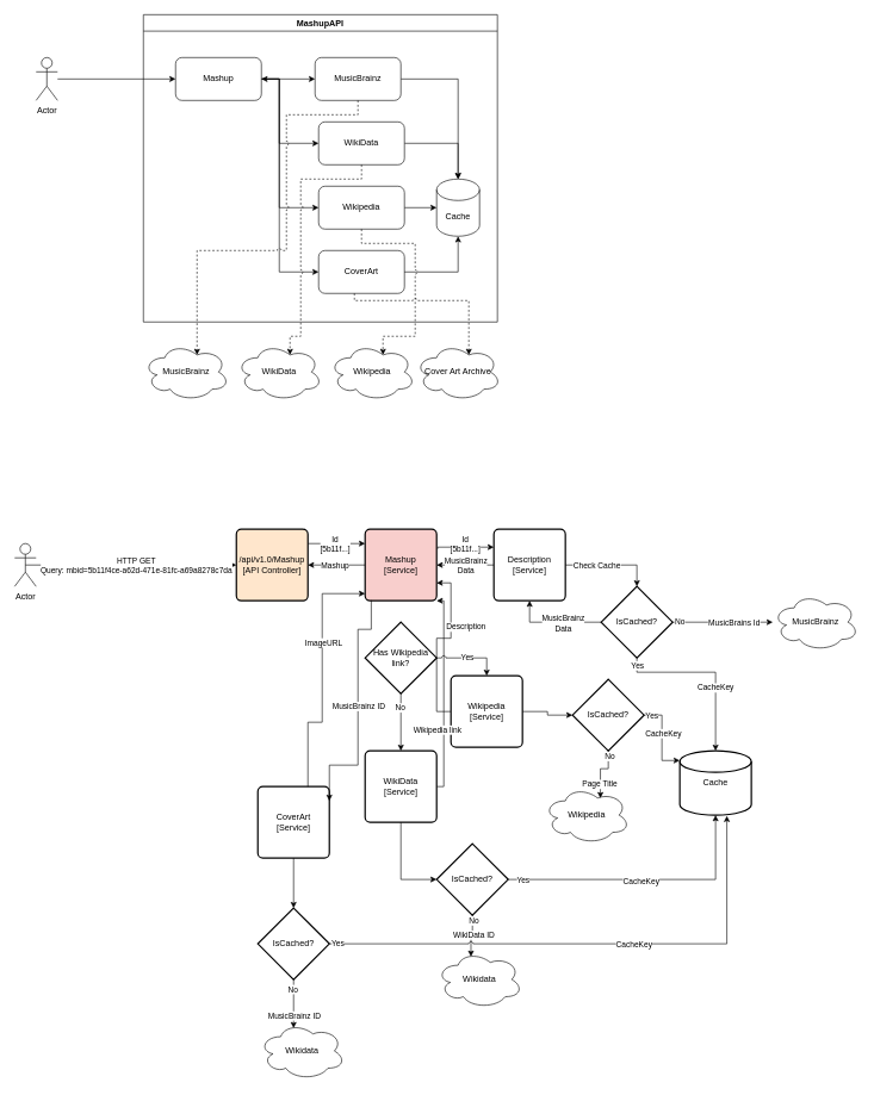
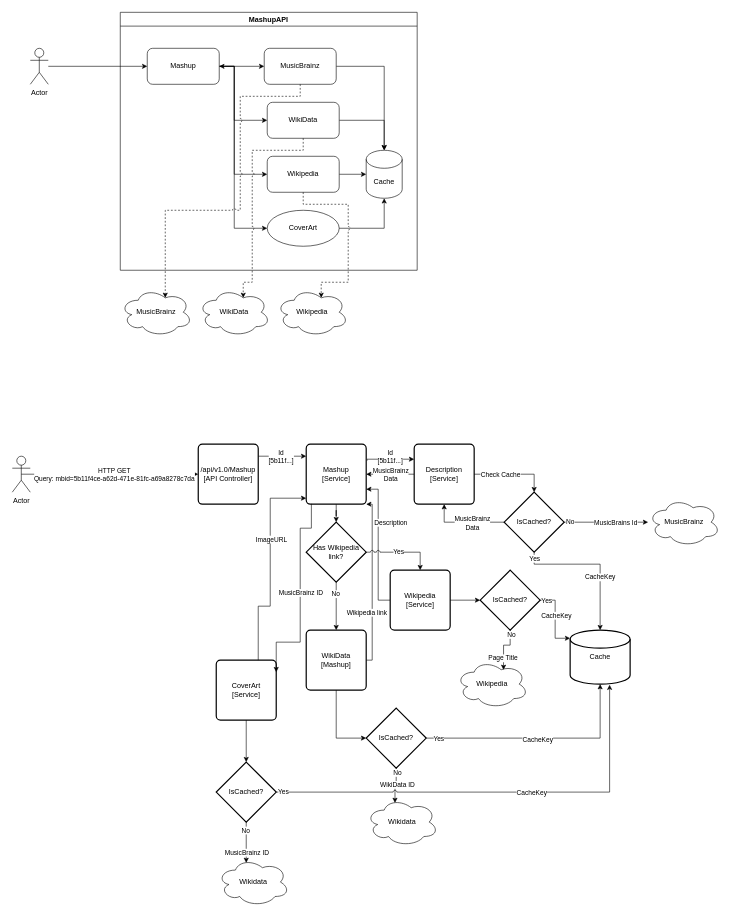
- <mxCell id="15" value="CoverArt" style="rounded=1;whiteSpace=wrap;html=1;" parent="4" vertex="1"><mxGeometry x="245" y="330" width="120" height="60" as="geometry" /></mxCell>
+ <mxCell id="15" value="CoverArt" style="ellipse;whiteSpace=wrap;html=1;" parent="4" vertex="1"><mxGeometry x="245" y="330" width="120" height="60" as="geometry" /></mxCell>
- <mxCell id="24" style="edgeStyle=orthogonalEdgeStyle;rounded=0;orthogonalLoop=1;jettySize=auto;html=1;entryX=0.625;entryY=0.2;entryDx=0;entryDy=0;entryPerimeter=0;dashed=1;jumpStyle=arc;" edge="1" parent="1" source="15" target="23"><mxGeometry relative="1" as="geometry"><Array as="points"><mxPoint x="495" y="420" /><mxPoint x="655" y="420" /></Array></mxGeometry></mxCell>
- <mxCell id="23" value="Cover Art Archive" style="ellipse;shape=cloud;whiteSpace=wrap;html=1;" vertex="1" parent="1"><mxGeometry x="580" y="480" width="120" height="80" as="geometry" /></mxCell>
- <mxCell id="32" value="&lt;div&gt;&lt;span&gt;&lt;span&gt;&lt;span data-path=&quot;/api/v1.0/Mashup&quot; class=&quot;opblock-summary-path&quot;&gt;&lt;a class=&quot;nostyle&quot;&gt;&lt;span&gt;/api&lt;wbr&gt;/v1.0&lt;wbr&gt;/Mashup&lt;/span&gt;&lt;/a&gt;&lt;/span&gt;&lt;/span&gt;&lt;/span&gt;&lt;/div&gt;&lt;div&gt;&lt;span&gt;&lt;span&gt;&lt;span data-path=&quot;/api/v1.0/Mashup&quot; class=&quot;opblock-summary-path&quot;&gt;&lt;a class=&quot;nostyle&quot;&gt;&lt;span&gt;[API Controller]&lt;br&gt;&lt;/span&gt;&lt;/a&gt;&lt;/span&gt;&lt;/span&gt;&lt;/span&gt;&lt;/div&gt;" style="rounded=1;whiteSpace=wrap;html=1;absoluteArcSize=1;arcSize=14;strokeWidth=2;fillColor=#ffe6cc;" vertex="1" parent="1"><mxGeometry x="330" y="740" width="100" height="100" as="geometry" /></mxCell>
+ <mxCell id="32" value="&lt;div&gt;&lt;span&gt;&lt;span&gt;&lt;span data-path=&quot;/api/v1.0/Mashup&quot; class=&quot;opblock-summary-path&quot;&gt;&lt;a class=&quot;nostyle&quot;&gt;&lt;span&gt;/api&lt;wbr&gt;/v1.0&lt;wbr&gt;/Mashup&lt;/span&gt;&lt;/a&gt;&lt;/span&gt;&lt;/span&gt;&lt;/span&gt;&lt;/div&gt;&lt;div&gt;&lt;span&gt;&lt;span&gt;&lt;span data-path=&quot;/api/v1.0/Mashup&quot; class=&quot;opblock-summary-path&quot;&gt;&lt;a class=&quot;nostyle&quot;&gt;&lt;span&gt;[API Controller]&lt;br&gt;&lt;/span&gt;&lt;/a&gt;&lt;/span&gt;&lt;/span&gt;&lt;/span&gt;&lt;/div&gt;" style="rounded=1;whiteSpace=wrap;html=1;absoluteArcSize=1;arcSize=14;strokeWidth=2;" vertex="1" parent="1"><mxGeometry x="330" y="740" width="100" height="100" as="geometry" /></mxCell>
- <mxCell id="35" style="edgeStyle=orthogonalEdgeStyle;rounded=0;orthogonalLoop=1;jettySize=auto;html=1;entryX=1;entryY=0.5;entryDx=0;entryDy=0;" edge="1" parent="1" source="37" target="32"><mxGeometry relative="1" as="geometry" /></mxCell>
- <mxCell id="36" value="Mashup" style="edgeLabel;html=1;align=center;verticalAlign=middle;resizable=0;points=[];" vertex="1" connectable="0" parent="35"><mxGeometry x="0.064" relative="1" as="geometry"><mxPoint as="offset" /></mxGeometry></mxCell>
- <mxCell id="37" value="&lt;div&gt;Mashup&lt;/div&gt;&lt;div&gt;[Service]&lt;br&gt;&lt;/div&gt;" style="rounded=1;whiteSpace=wrap;html=1;absoluteArcSize=1;arcSize=14;strokeWidth=2;fillColor=#f8cecc;" vertex="1" parent="1"><mxGeometry x="510" y="740" width="100" height="100" as="geometry" /></mxCell>
+ <mxCell id="37" value="&lt;div&gt;Mashup&lt;/div&gt;&lt;div&gt;[Service]&lt;br&gt;&lt;/div&gt;" style="rounded=1;whiteSpace=wrap;html=1;absoluteArcSize=1;arcSize=14;strokeWidth=2;" vertex="1" parent="1"><mxGeometry x="510" y="740" width="100" height="100" as="geometry" /></mxCell>
+ <mxCell id="65" style="edgeStyle=orthogonalEdgeStyle;rounded=0;orthogonalLoop=1;jettySize=auto;html=1;entryX=0.5;entryY=0;entryDx=0;entryDy=0;entryPerimeter=0;" edge="1" parent="1" source="37" target="64"><mxGeometry relative="1" as="geometry" /></mxCell>
- <mxCell id="56" value="&lt;div&gt;Wikipedia&lt;/div&gt;&lt;div&gt;[Service]&lt;br&gt;&lt;/div&gt;" style="rounded=1;whiteSpace=wrap;html=1;absoluteArcSize=1;arcSize=14;strokeWidth=2;" vertex="1" parent="1"><mxGeometry x="630" y="945" width="100" height="100" as="geometry" /></mxCell>
+ <mxCell id="56" value="&lt;div&gt;Wikipedia&lt;/div&gt;&lt;div&gt;[Service]&lt;br&gt;&lt;/div&gt;" style="rounded=1;whiteSpace=wrap;html=1;absoluteArcSize=1;arcSize=14;strokeWidth=2;" vertex="1" parent="1"><mxGeometry x="650" y="950" width="100" height="100" as="geometry" /></mxCell>
- <mxCell id="59" value="&lt;div&gt;WikiData&lt;/div&gt;&lt;div&gt;[Service]&lt;br&gt;&lt;/div&gt;" style="rounded=1;whiteSpace=wrap;html=1;absoluteArcSize=1;arcSize=14;strokeWidth=2;" vertex="1" parent="1"><mxGeometry x="510" y="1050" width="100" height="100" as="geometry" /></mxCell>
+ <mxCell id="59" value="&lt;div&gt;WikiData&lt;/div&gt;&lt;div&gt;[Mashup]&lt;br&gt;&lt;/div&gt;" style="rounded=1;whiteSpace=wrap;html=1;absoluteArcSize=1;arcSize=14;strokeWidth=2;" vertex="1" parent="1"><mxGeometry x="510" y="1050" width="100" height="100" as="geometry" /></mxCell>
